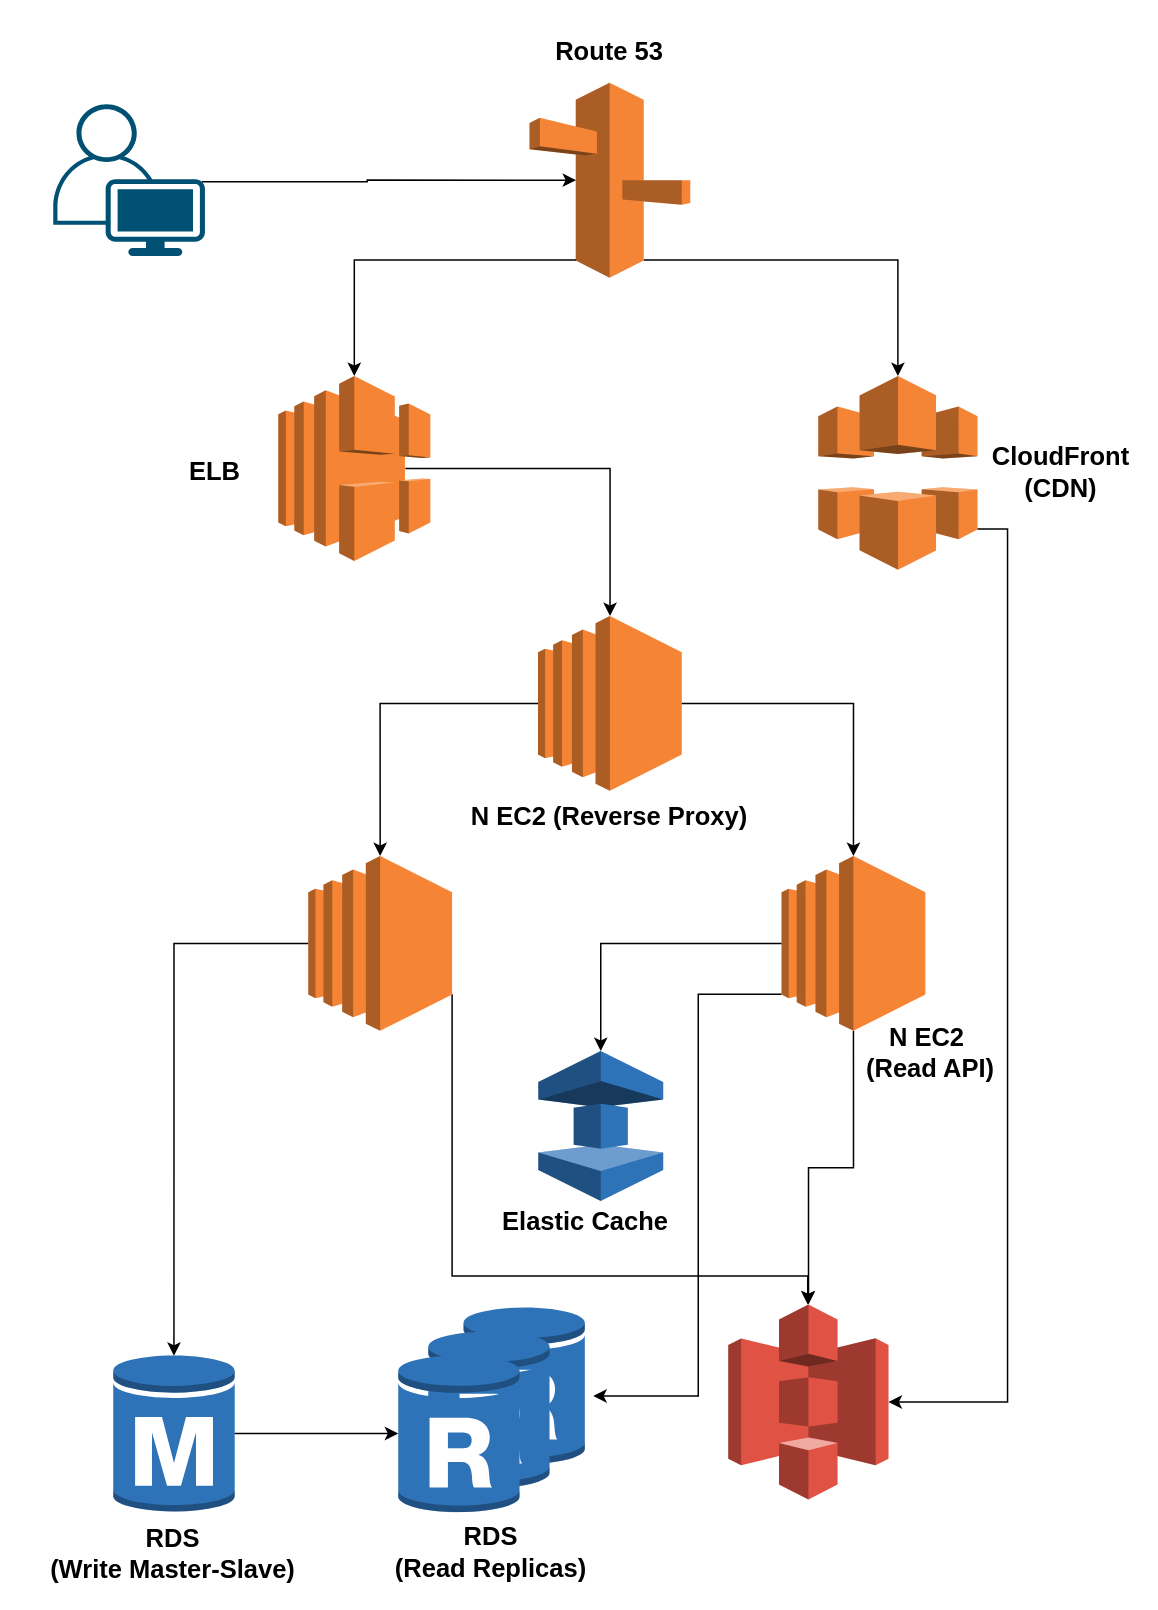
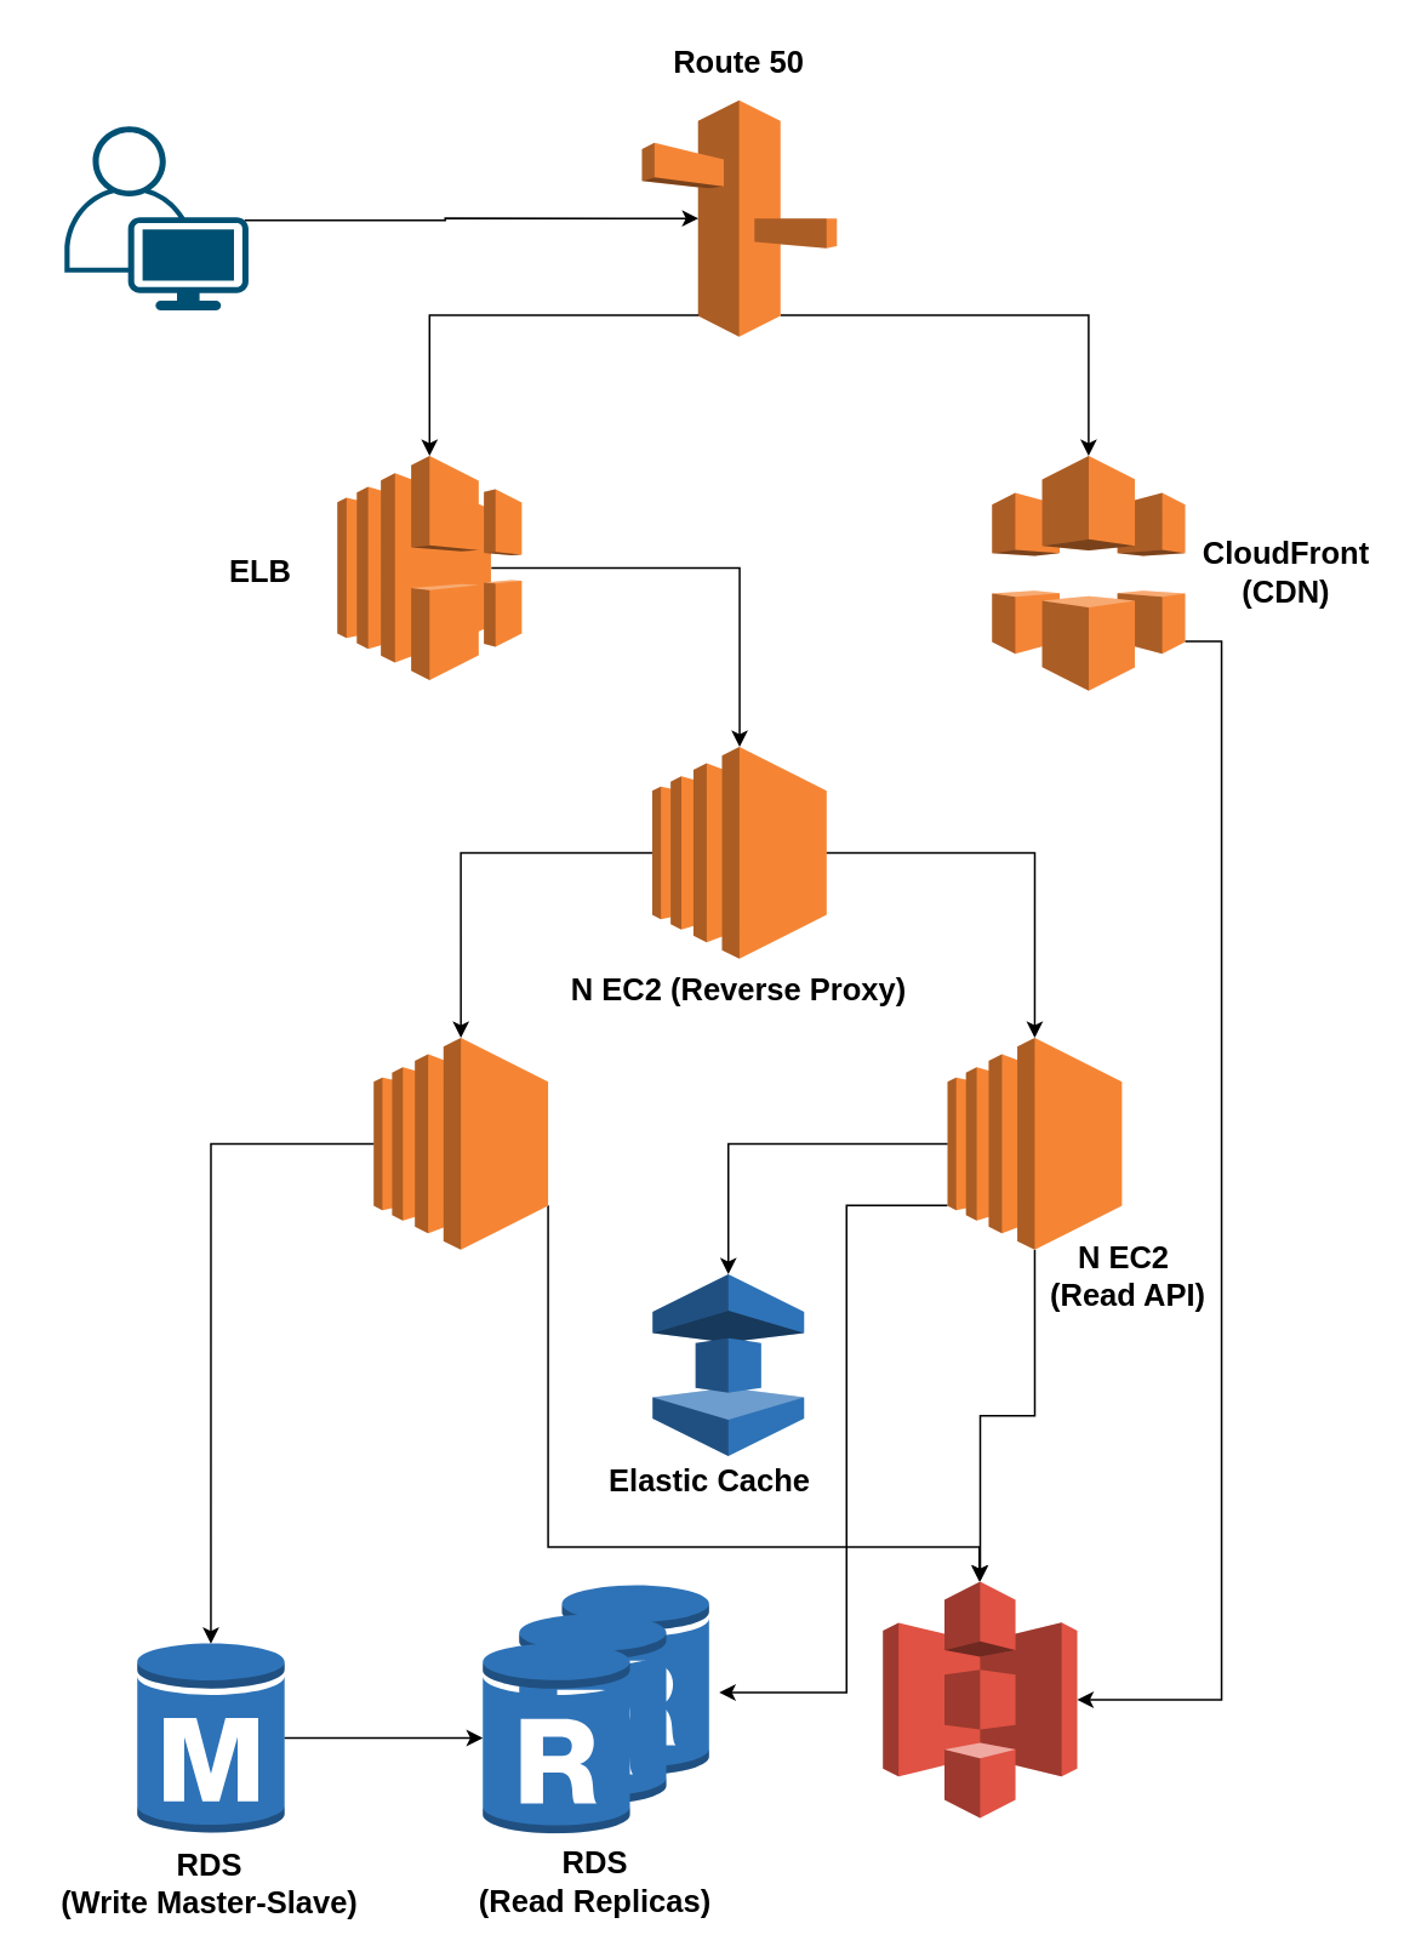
- <mxCell id="6" value="Route 53" style="text;html=1;align=center;verticalAlign=middle;whiteSpace=wrap;rounded=0;fontStyle=1;fontSize=17;" vertex="1" parent="1"><mxGeometry x="364" y="20" width="84.19" height="30" as="geometry" /></mxCell>
+ <mxCell id="6" value="Route 50" style="text;html=1;align=center;verticalAlign=middle;whiteSpace=wrap;rounded=0;fontStyle=1;fontSize=17;" vertex="1" parent="1"><mxGeometry x="364" y="20" width="84.19" height="30" as="geometry" /></mxCell>
